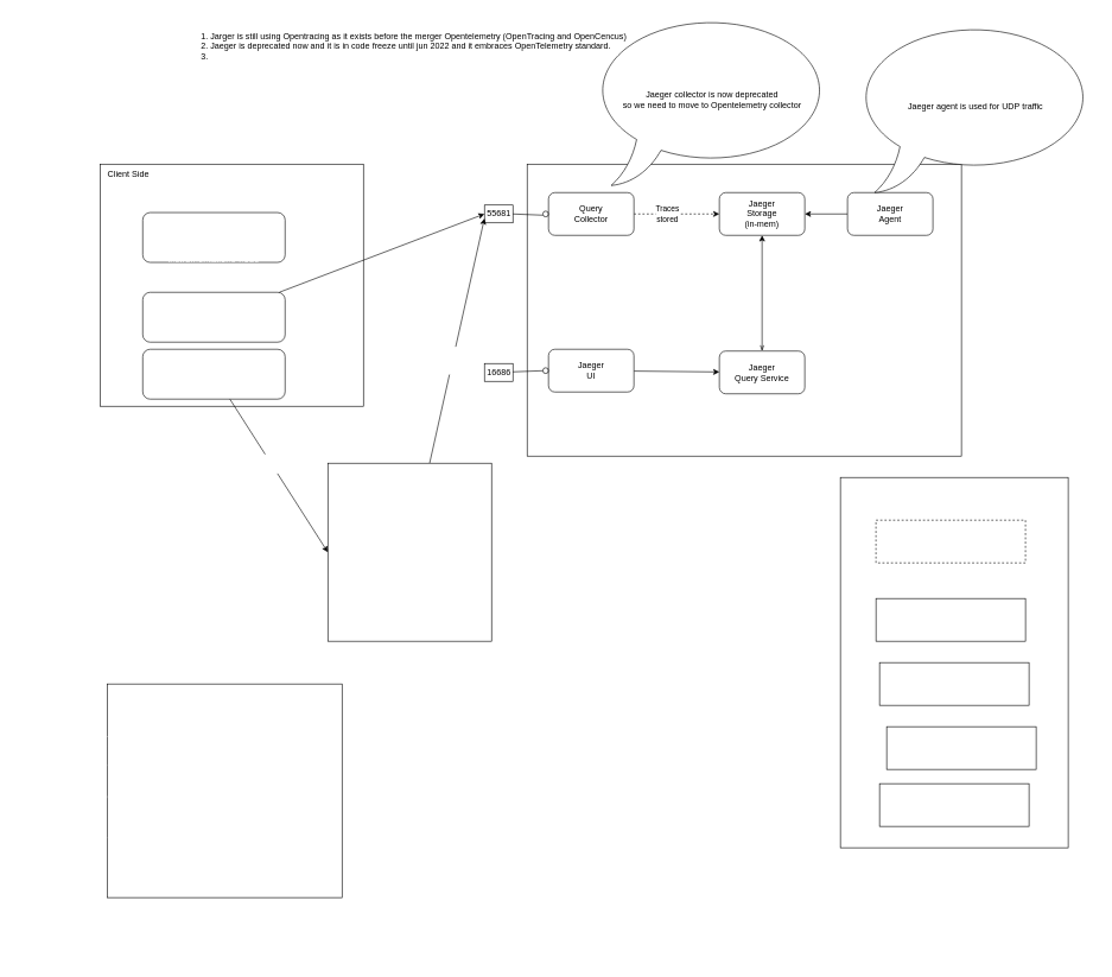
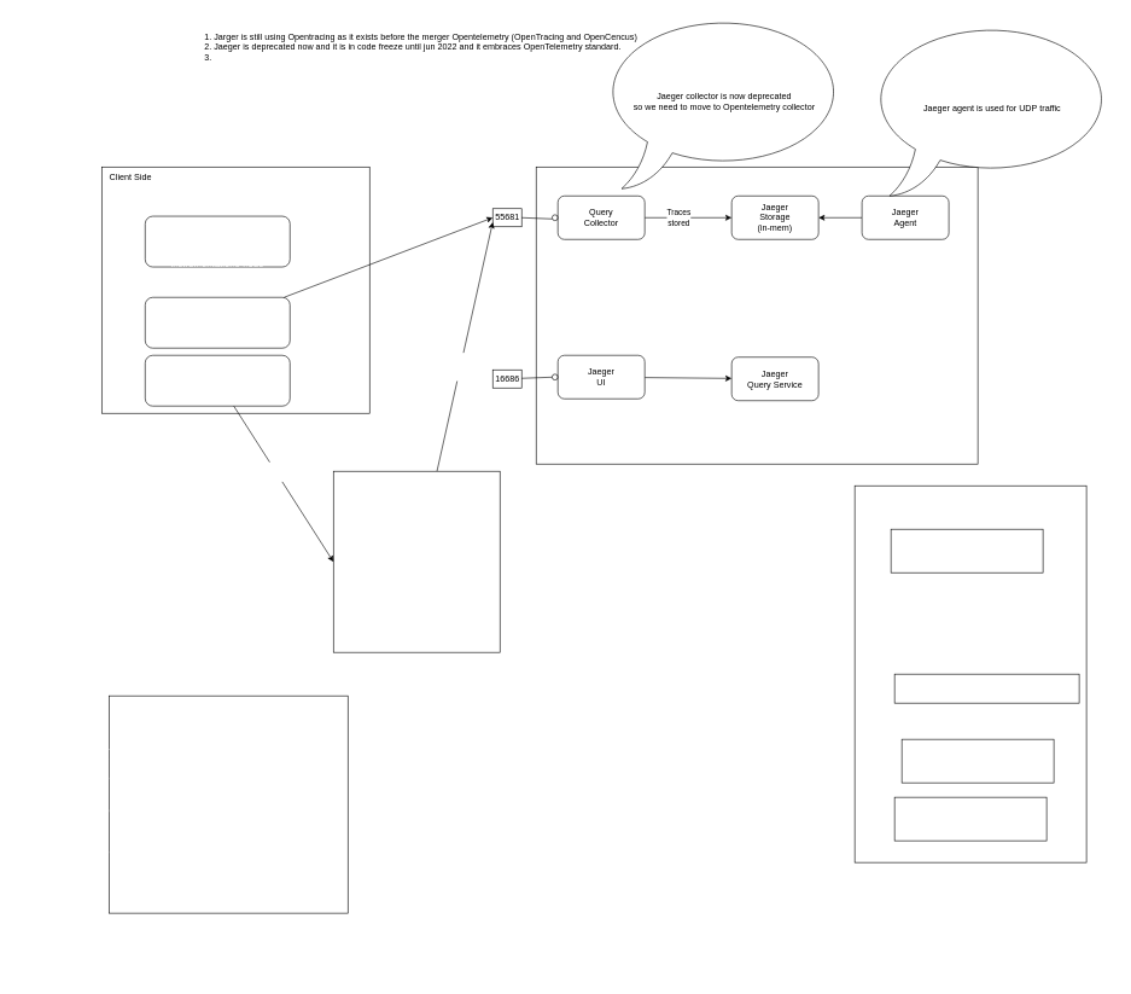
- <mxCell id="3" style="edgeStyle=none;html=1;entryX=0;entryY=0.5;entryDx=0;entryDy=0;dashed=1;" edge="1" parent="1" source="5" target="8"><mxGeometry relative="1" as="geometry" /></mxCell>
+ <mxCell id="3" style="edgeStyle=none;html=1;entryX=0;entryY=0.5;entryDx=0;entryDy=0;" edge="1" parent="1" source="5" target="8"><mxGeometry relative="1" as="geometry" /></mxCell>
- <mxCell id="9" style="edgeStyle=none;html=1;entryX=0.5;entryY=1;entryDx=0;entryDy=0;startArrow=openThin;startFill=0;" edge="1" parent="1" source="10" target="8"><mxGeometry relative="1" as="geometry" /></mxCell>
- <mxCell id="37" value="Prometheus" style="rounded=0;whiteSpace=wrap;html=1;fontColor=#FFFFFF;dashed=1;" vertex="1" parent="1"><mxGeometry x="1230" y="730" width="210" height="60" as="geometry" /></mxCell>
+ <mxCell id="37" value="Prometheus" style="rounded=0;whiteSpace=wrap;html=1;fontColor=#FFFFFF;" vertex="1" parent="1"><mxGeometry x="1230" y="730" width="210" height="60" as="geometry" /></mxCell>
- <mxCell id="38" value="Datadog" style="rounded=0;whiteSpace=wrap;html=1;fontColor=#FFFFFF;" vertex="1" parent="1"><mxGeometry x="1230" y="840" width="210" height="60" as="geometry" /></mxCell>
- <mxCell id="39" value="Elastic" style="rounded=0;whiteSpace=wrap;html=1;fontColor=#FFFFFF;" vertex="1" parent="1"><mxGeometry x="1235" y="930" width="210" height="60" as="geometry" /></mxCell>
+ <mxCell id="39" value="Elastic" style="rounded=0;whiteSpace=wrap;html=1;fontColor=#FFFFFF;" vertex="1" parent="1"><mxGeometry x="1235" y="930" width="255" height="40" as="geometry" /></mxCell>
